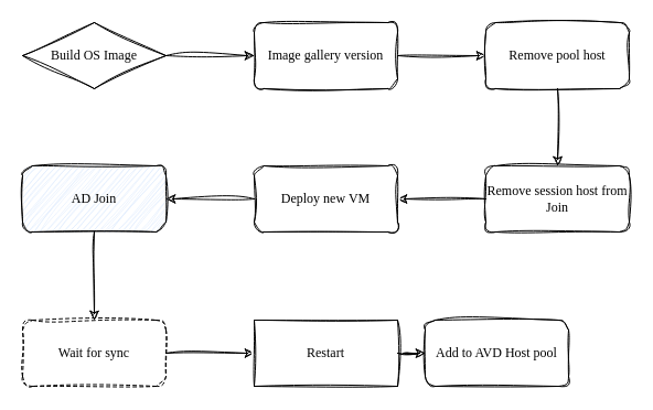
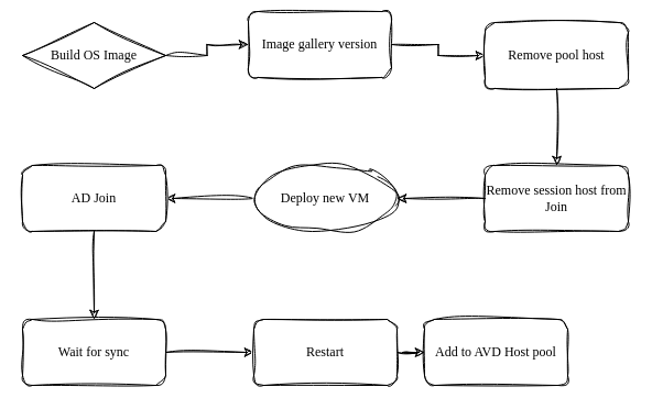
- <mxCell id="5" value="Image gallery version" style="rounded=1;whiteSpace=wrap;html=1;sketch=1;curveFitting=1;jiggle=2;fontFamily=Architects Daughter;fontSource=https%3A%2F%2Ffonts.googleapis.com%2Fcss%3Ffamily%3DArchitects%2BDaughter;" vertex="1" parent="1"><mxGeometry x="230" y="20" width="130" height="60" as="geometry" /></mxCell>
+ <mxCell id="5" value="Image gallery version" style="rounded=1;whiteSpace=wrap;html=1;sketch=1;curveFitting=1;jiggle=2;fontFamily=Architects Daughter;fontSource=https%3A%2F%2Ffonts.googleapis.com%2Fcss%3Ffamily%3DArchitects%2BDaughter;" vertex="1" parent="1"><mxGeometry x="225" y="10" width="130" height="60" as="geometry" /></mxCell>
- <mxCell id="13" value="AD Join" style="rounded=1;whiteSpace=wrap;html=1;sketch=1;curveFitting=1;jiggle=2;fontFamily=Architects Daughter;fontSource=https%3A%2F%2Ffonts.googleapis.com%2Fcss%3Ffamily%3DArchitects%2BDaughter;fillColor=#dae8fc;" vertex="1" parent="1"><mxGeometry x="20" y="150" width="130" height="60" as="geometry" /></mxCell>
+ <mxCell id="13" value="AD Join" style="rounded=1;whiteSpace=wrap;html=1;sketch=1;curveFitting=1;jiggle=2;fontFamily=Architects Daughter;fontSource=https%3A%2F%2Ffonts.googleapis.com%2Fcss%3Ffamily%3DArchitects%2BDaughter;" vertex="1" parent="1"><mxGeometry x="20" y="150" width="130" height="60" as="geometry" /></mxCell>
- <mxCell id="11" value="Deploy new VM" style="rounded=1;whiteSpace=wrap;html=1;sketch=1;curveFitting=1;jiggle=2;fontFamily=Architects Daughter;fontSource=https%3A%2F%2Ffonts.googleapis.com%2Fcss%3Ffamily%3DArchitects%2BDaughter;" vertex="1" parent="1"><mxGeometry x="230" y="150" width="130" height="60" as="geometry" /></mxCell>
+ <mxCell id="11" value="Deploy new VM" style="ellipse;whiteSpace=wrap;html=1;sketch=1;curveFitting=1;jiggle=2;fontFamily=Architects Daughter;fontSource=https%3A%2F%2Ffonts.googleapis.com%2Fcss%3Ffamily%3DArchitects%2BDaughter;" vertex="1" parent="1"><mxGeometry x="230" y="150" width="130" height="60" as="geometry" /></mxCell>
- <mxCell id="15" value="Wait for sync" style="rounded=1;whiteSpace=wrap;html=1;sketch=1;curveFitting=1;jiggle=2;fontFamily=Architects Daughter;fontSource=https%3A%2F%2Ffonts.googleapis.com%2Fcss%3Ffamily%3DArchitects%2BDaughter;dashed=1;" vertex="1" parent="1"><mxGeometry x="20" y="290" width="130" height="60" as="geometry" /></mxCell>
+ <mxCell id="15" value="Wait for sync" style="rounded=1;whiteSpace=wrap;html=1;sketch=1;curveFitting=1;jiggle=2;fontFamily=Architects Daughter;fontSource=https%3A%2F%2Ffonts.googleapis.com%2Fcss%3Ffamily%3DArchitects%2BDaughter;" vertex="1" parent="1"><mxGeometry x="20" y="290" width="130" height="60" as="geometry" /></mxCell>
- <mxCell id="17" value="Restart" style="whiteSpace=wrap;html=1;sketch=1;curveFitting=1;jiggle=2;fontFamily=Architects Daughter;fontSource=https%3A%2F%2Ffonts.googleapis.com%2Fcss%3Ffamily%3DArchitects%2BDaughter;rounded=0;" vertex="1" parent="1"><mxGeometry x="230" y="290" width="130" height="60" as="geometry" /></mxCell>
+ <mxCell id="17" value="Restart" style="rounded=1;whiteSpace=wrap;html=1;sketch=1;curveFitting=1;jiggle=2;fontFamily=Architects Daughter;fontSource=https%3A%2F%2Ffonts.googleapis.com%2Fcss%3Ffamily%3DArchitects%2BDaughter;" vertex="1" parent="1"><mxGeometry x="230" y="290" width="130" height="60" as="geometry" /></mxCell>
